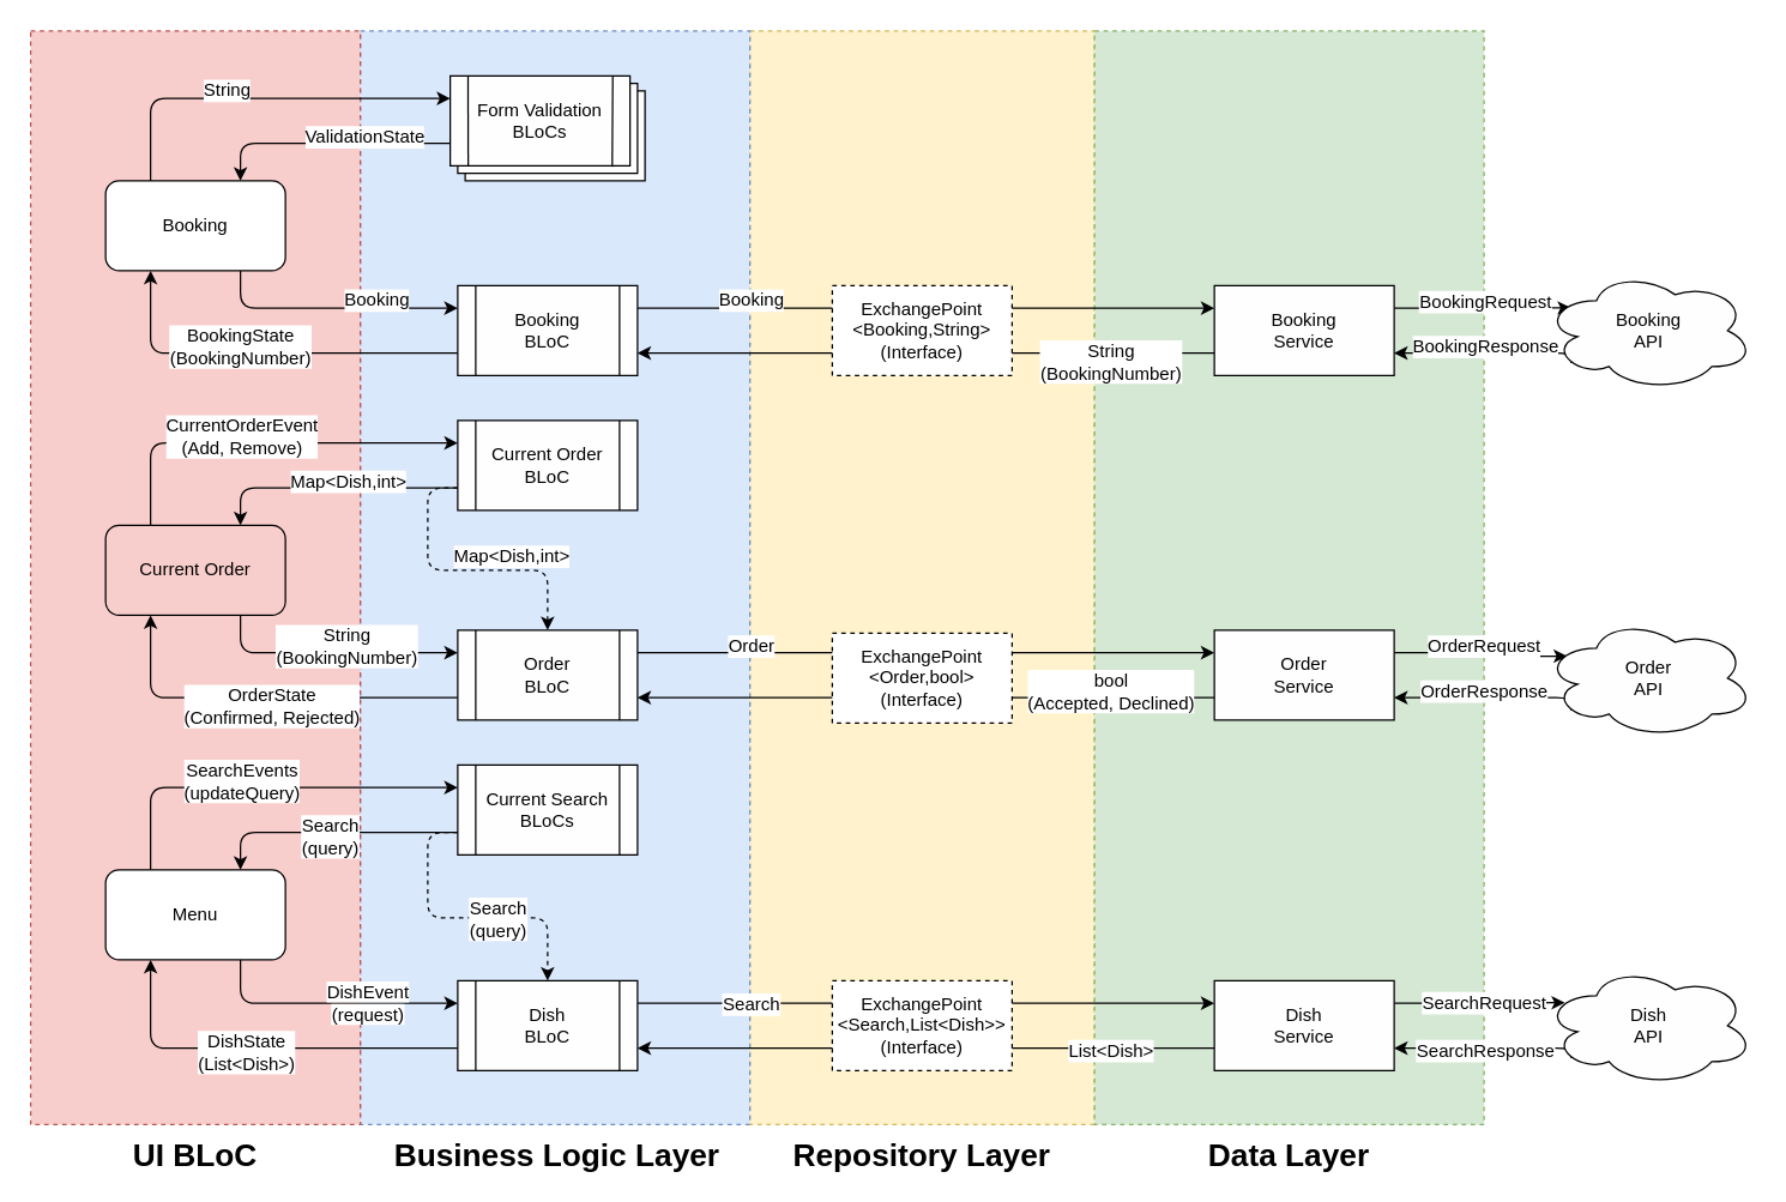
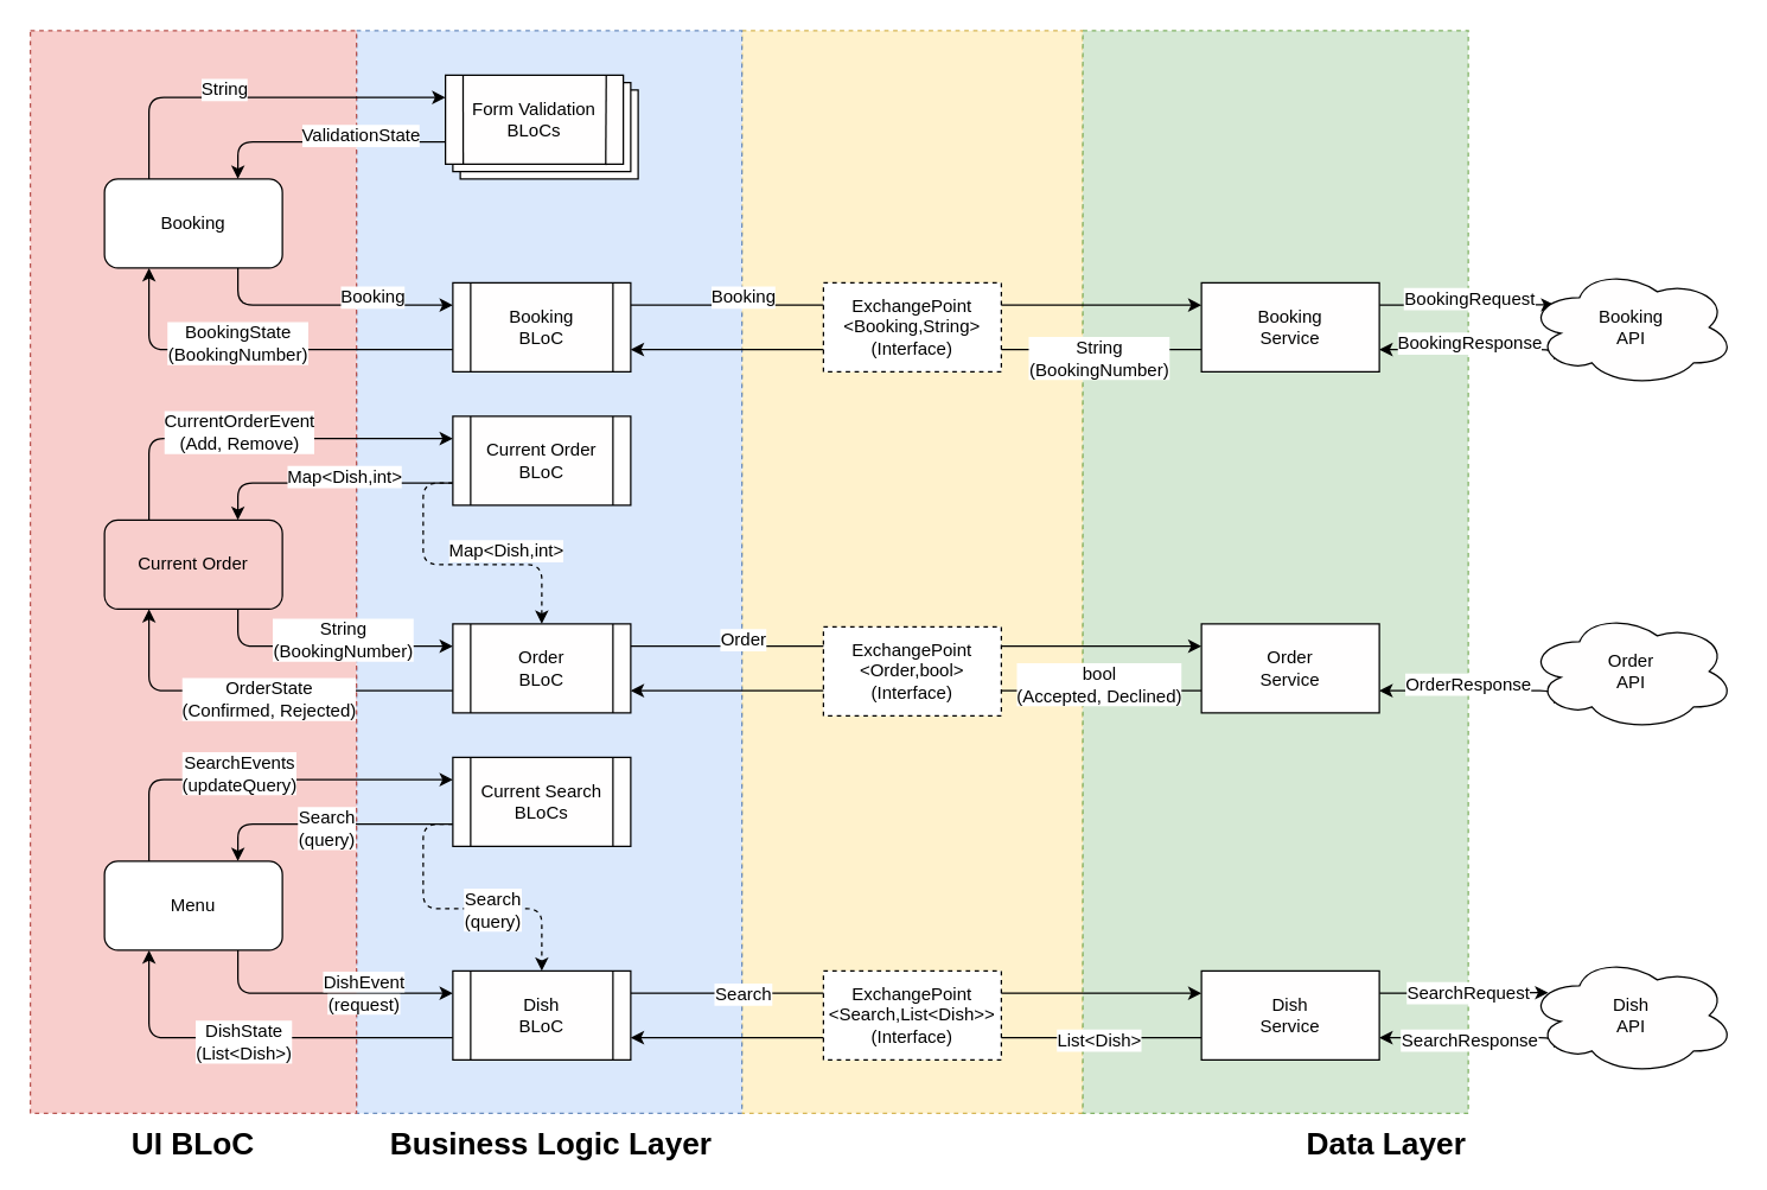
- <mxCell id="58" style="edgeStyle=orthogonalEdgeStyle;rounded=1;orthogonalLoop=1;jettySize=auto;html=1;exitX=1;exitY=0.25;exitDx=0;exitDy=0;entryX=0.11;entryY=0.317;entryDx=0;entryDy=0;entryPerimeter=0;" parent="1" source="60" target="71" edge="1"><mxGeometry relative="1" as="geometry" /></mxCell>
- <mxCell id="59" value="OrderRequest" style="text;html=1;align=center;verticalAlign=middle;resizable=0;points=[];;labelBackgroundColor=#ffffff;" parent="58" vertex="1" connectable="0"><mxGeometry x="0.175" relative="1" as="geometry"><mxPoint x="-7" y="-7" as="offset" /></mxGeometry></mxCell>
- <mxCell id="82" value="&lt;font&gt;&lt;b style=&quot;font-size: 21px&quot;&gt;Repository Layer&lt;/b&gt;&lt;/font&gt;" style="text;html=1;strokeColor=none;fillColor=none;align=center;verticalAlign=middle;whiteSpace=wrap;rounded=0;shadow=0;dashed=1;" vertex="1" parent="1"><mxGeometry x="500" y="760" width="230" height="20" as="geometry" /></mxCell>
- <mxCell id="78" value="&lt;font&gt;&lt;b style=&quot;font-size: 21px&quot;&gt;Data Layer&lt;/b&gt;&lt;/font&gt;" style="text;html=1;strokeColor=none;fillColor=none;align=center;verticalAlign=middle;whiteSpace=wrap;rounded=0;shadow=0;dashed=1;" parent="1" vertex="1"><mxGeometry x="730" y="760" width="260" height="20" as="geometry" /></mxCell>
+ <mxCell id="78" value="&lt;font&gt;&lt;b style=&quot;font-size: 21px&quot;&gt;Data Layer&lt;/b&gt;&lt;/font&gt;" style="text;html=1;strokeColor=none;fillColor=none;align=center;verticalAlign=middle;whiteSpace=wrap;rounded=0;shadow=0;dashed=1;" parent="1" vertex="1"><mxGeometry x="805" y="760" width="260" height="20" as="geometry" /></mxCell>
